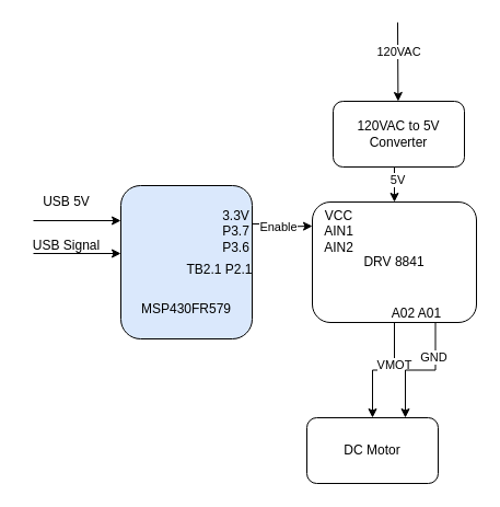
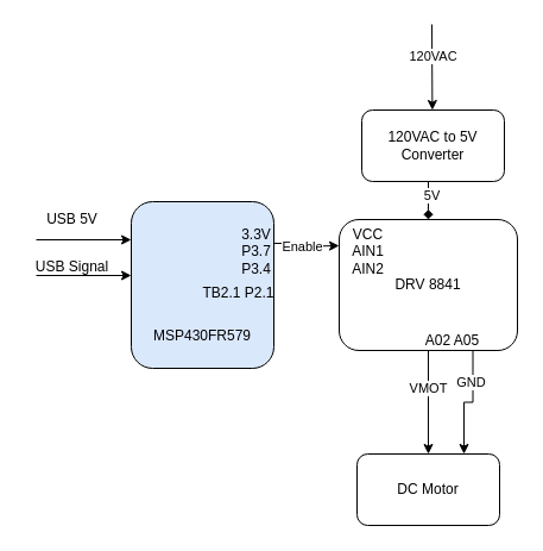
- <mxCell id="7" style="edgeStyle=orthogonalEdgeStyle;rounded=0;orthogonalLoop=1;jettySize=auto;html=1;exitX=0.5;exitY=1;exitDx=0;exitDy=0;entryX=0.5;entryY=0;entryDx=0;entryDy=0;" edge="1" parent="1" source="9" target="16"><mxGeometry relative="1" as="geometry" /></mxCell>
+ <mxCell id="7" style="edgeStyle=orthogonalEdgeStyle;rounded=0;orthogonalLoop=1;jettySize=auto;html=1;exitX=0.5;exitY=1;exitDx=0;exitDy=0;entryX=0.5;entryY=0;entryDx=0;entryDy=0;endArrow=diamond;" edge="1" parent="1" source="9" target="16"><mxGeometry relative="1" as="geometry" /></mxCell>
- <mxCell id="17" value="3.3V&lt;br&gt;P3.7&lt;br&gt;P3.6" style="text;html=1;align=center;verticalAlign=middle;resizable=0;points=[];autosize=1;strokeColor=none;fillColor=none;" vertex="1" parent="1"><mxGeometry x="190" y="181" width="50" height="60" as="geometry" /></mxCell>
+ <mxCell id="17" value="3.3V&lt;br&gt;P3.7&lt;br&gt;P3.4" style="text;html=1;align=center;verticalAlign=middle;resizable=0;points=[];autosize=1;strokeColor=none;fillColor=none;" vertex="1" parent="1"><mxGeometry x="190" y="181" width="50" height="60" as="geometry" /></mxCell>
- <mxCell id="21" value="A02 A01" style="text;html=1;align=center;verticalAlign=middle;resizable=0;points=[];autosize=1;strokeColor=none;fillColor=none;" vertex="1" parent="1"><mxGeometry x="345" y="271" width="70" height="30" as="geometry" /></mxCell>
+ <mxCell id="21" value="A02 A05" style="text;html=1;align=center;verticalAlign=middle;resizable=0;points=[];autosize=1;strokeColor=none;fillColor=none;" vertex="1" parent="1"><mxGeometry x="345" y="271" width="70" height="30" as="geometry" /></mxCell>
- <mxCell id="19" value="DC Motor" style="rounded=1;whiteSpace=wrap;html=1;" vertex="1" parent="1"><mxGeometry x="280" y="381" width="120" height="60" as="geometry" /></mxCell>
+ <mxCell id="19" value="DC Motor" style="rounded=1;whiteSpace=wrap;html=1;" vertex="1" parent="1"><mxGeometry x="300" y="381" width="120" height="60" as="geometry" /></mxCell>
